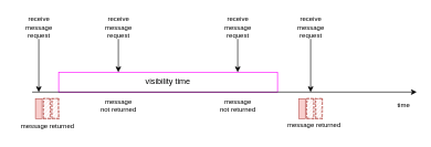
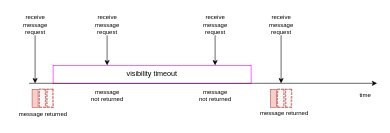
- <mxCell id="2" value="visibility time" style="rounded=0;whiteSpace=wrap;html=1;strokeColor=#FF00FF;" vertex="1" parent="1"><mxGeometry x="88" y="108" width="330" height="30" as="geometry" /></mxCell>
+ <mxCell id="2" value="visibility timeout" style="rounded=0;whiteSpace=wrap;html=1;strokeColor=#FF00FF;" vertex="1" parent="1"><mxGeometry x="88" y="108" width="330" height="30" as="geometry" /></mxCell>
